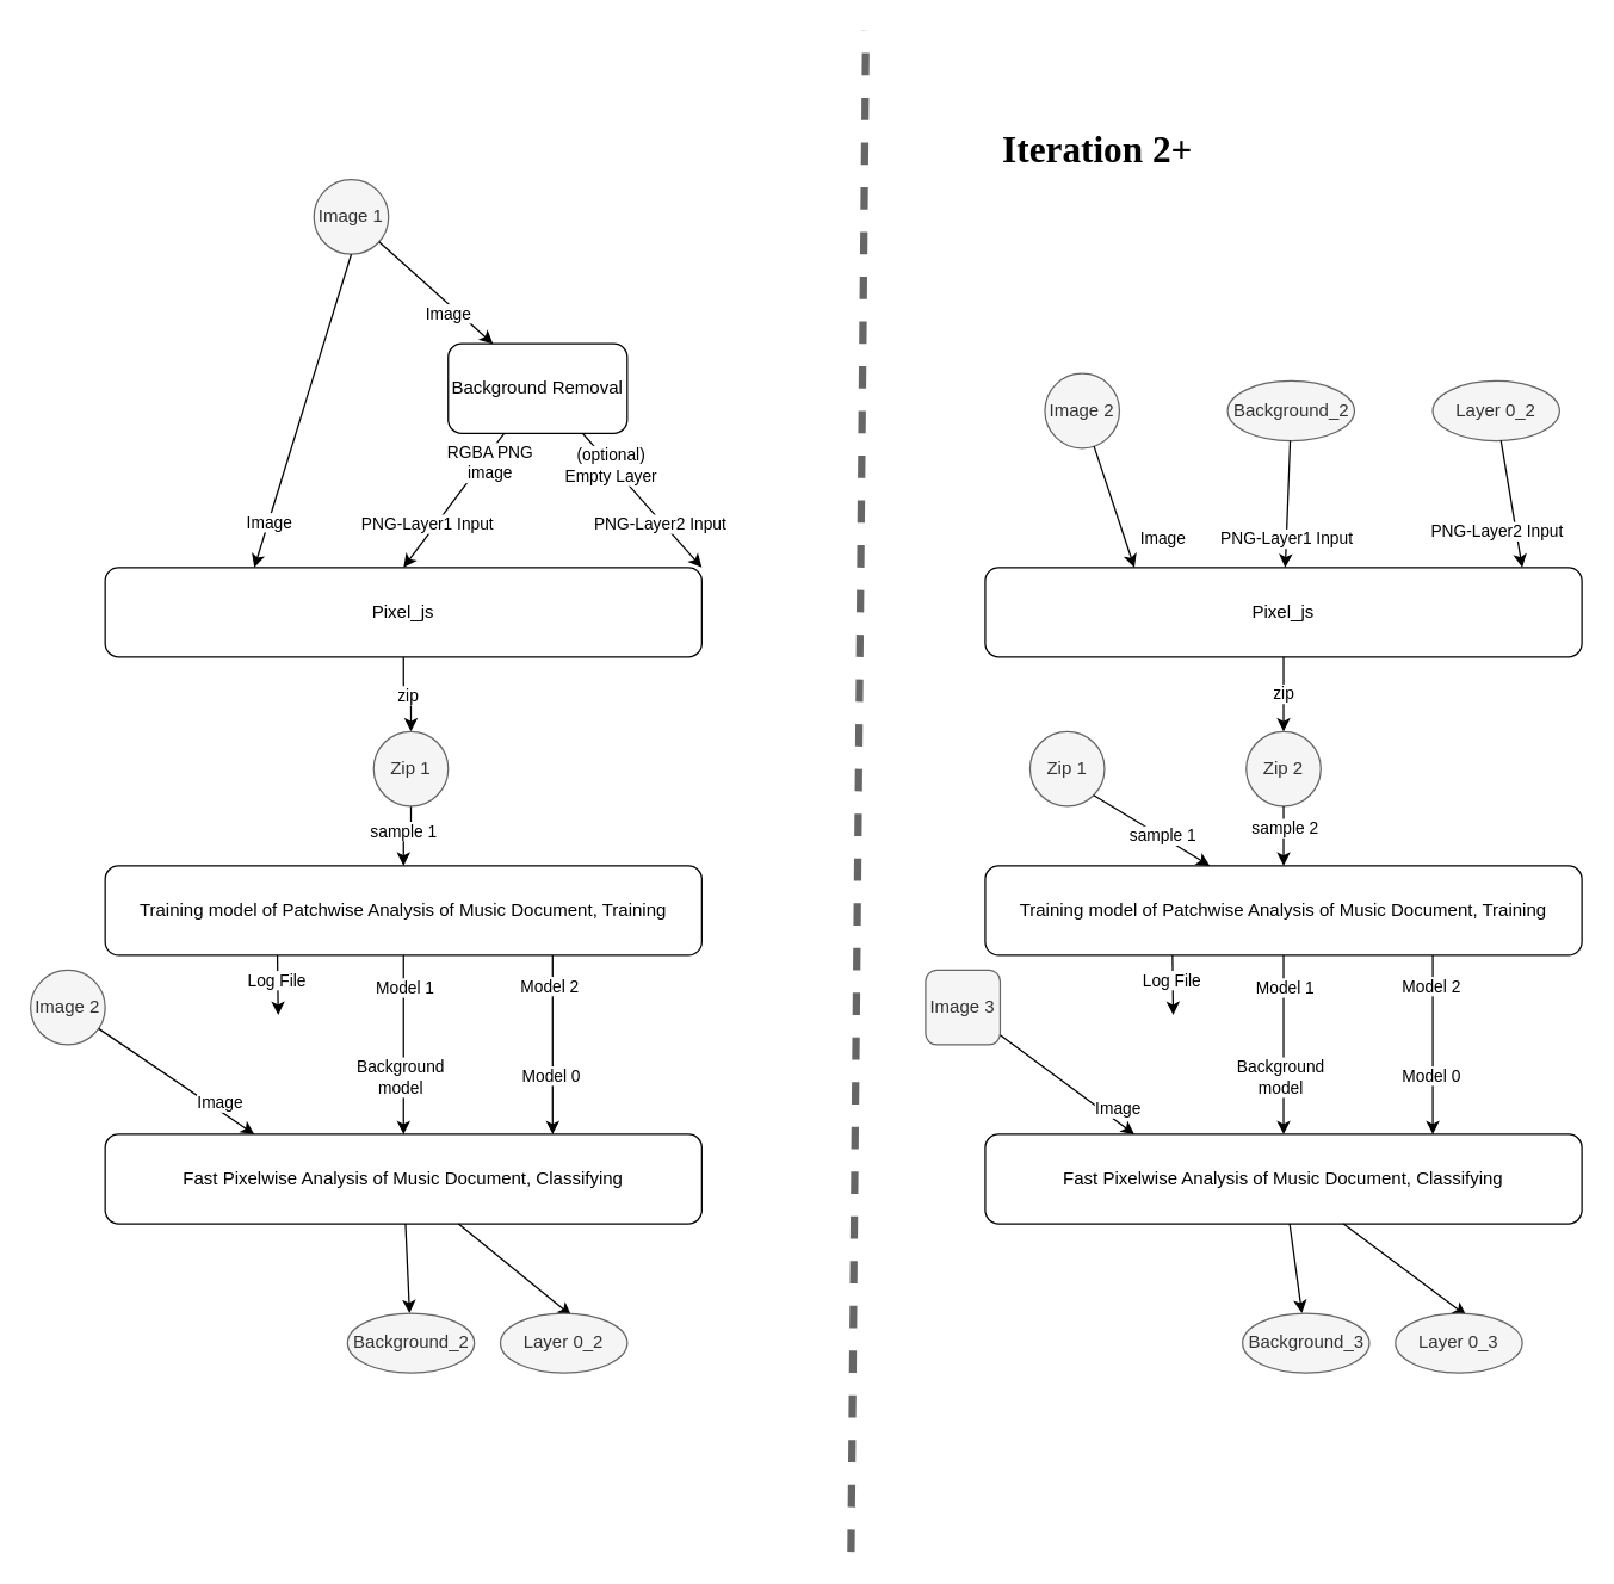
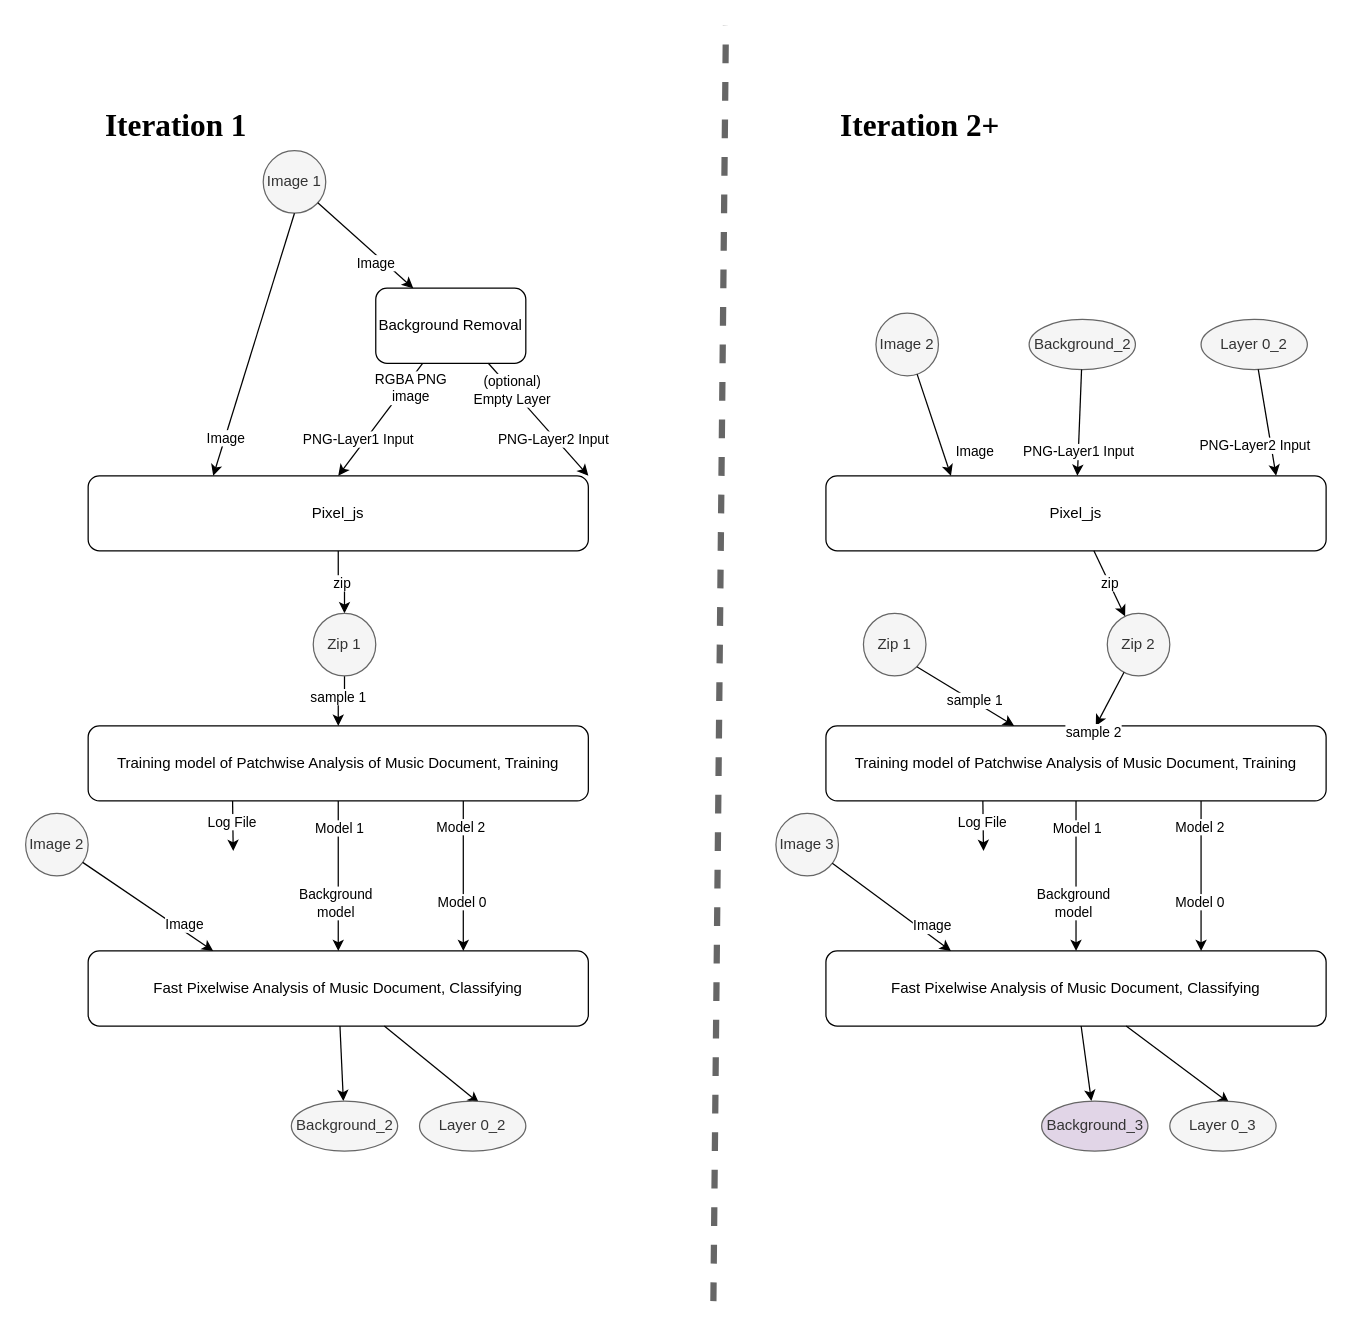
+ <mxCell id="61" value="&lt;font face=&quot;Times New Roman&quot;&gt;&lt;b&gt;&lt;font style=&quot;font-size: 25px;&quot;&gt;Iteration 1&lt;/font&gt;&lt;/b&gt;&lt;/font&gt;" style="text;html=1;align=center;verticalAlign=middle;resizable=0;points=[];autosize=1;strokeColor=none;fillColor=none;fontSize=21;" parent="1" vertex="1"><mxGeometry x="70" y="80" width="140" height="40" as="geometry" /></mxCell>
- <mxCell id="67" value="Zip 2" style="ellipse;whiteSpace=wrap;html=1;fillColor=#f5f5f5;fontColor=#333333;strokeColor=#666666;" vertex="1" parent="1"><mxGeometry x="835" y="490" width="50" height="50" as="geometry" /></mxCell>
+ <mxCell id="67" value="Zip 2" style="ellipse;whiteSpace=wrap;html=1;fillColor=#f5f5f5;fontColor=#333333;strokeColor=#666666;" vertex="1" parent="1"><mxGeometry x="885" y="490" width="50" height="50" as="geometry" /></mxCell>
- <mxCell id="53" value="Image 3" style="whiteSpace=wrap;html=1;fillColor=#f5f5f5;fontColor=#333333;strokeColor=#666666;rounded=1;" parent="1" vertex="1"><mxGeometry x="620" y="650" width="50" height="50" as="geometry" /></mxCell>
+ <mxCell id="53" value="Image 3" style="ellipse;whiteSpace=wrap;html=1;fillColor=#f5f5f5;fontColor=#333333;strokeColor=#666666;" parent="1" vertex="1"><mxGeometry x="620" y="650" width="50" height="50" as="geometry" /></mxCell>
- <mxCell id="57" value="Background_3" style="ellipse;whiteSpace=wrap;html=1;fillColor=#f5f5f5;fontColor=#333333;strokeColor=#666666;" parent="1" vertex="1"><mxGeometry x="832.5" y="880" width="85" height="40" as="geometry" /></mxCell>
+ <mxCell id="57" value="Background_3" style="ellipse;whiteSpace=wrap;html=1;fillColor=#e1d5e7;fontColor=#333333;strokeColor=#666666;" parent="1" vertex="1"><mxGeometry x="832.5" y="880" width="85" height="40" as="geometry" /></mxCell>
